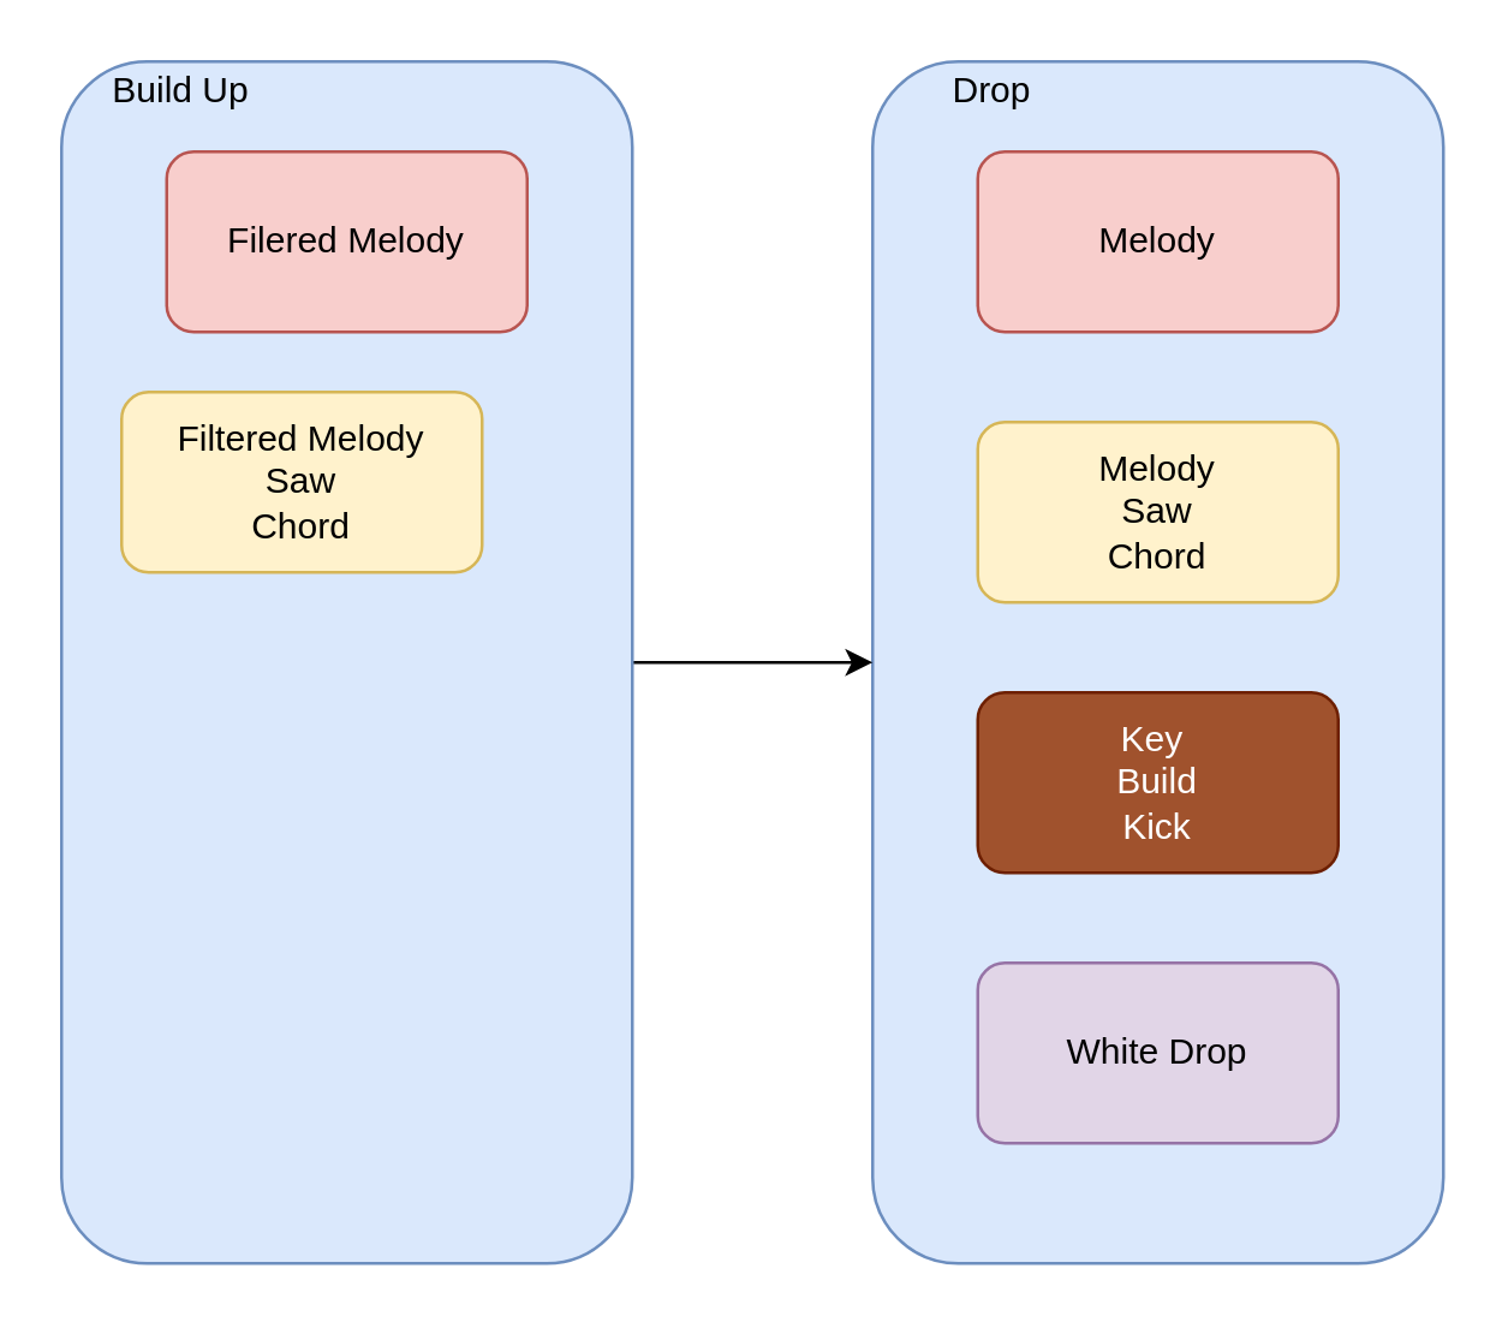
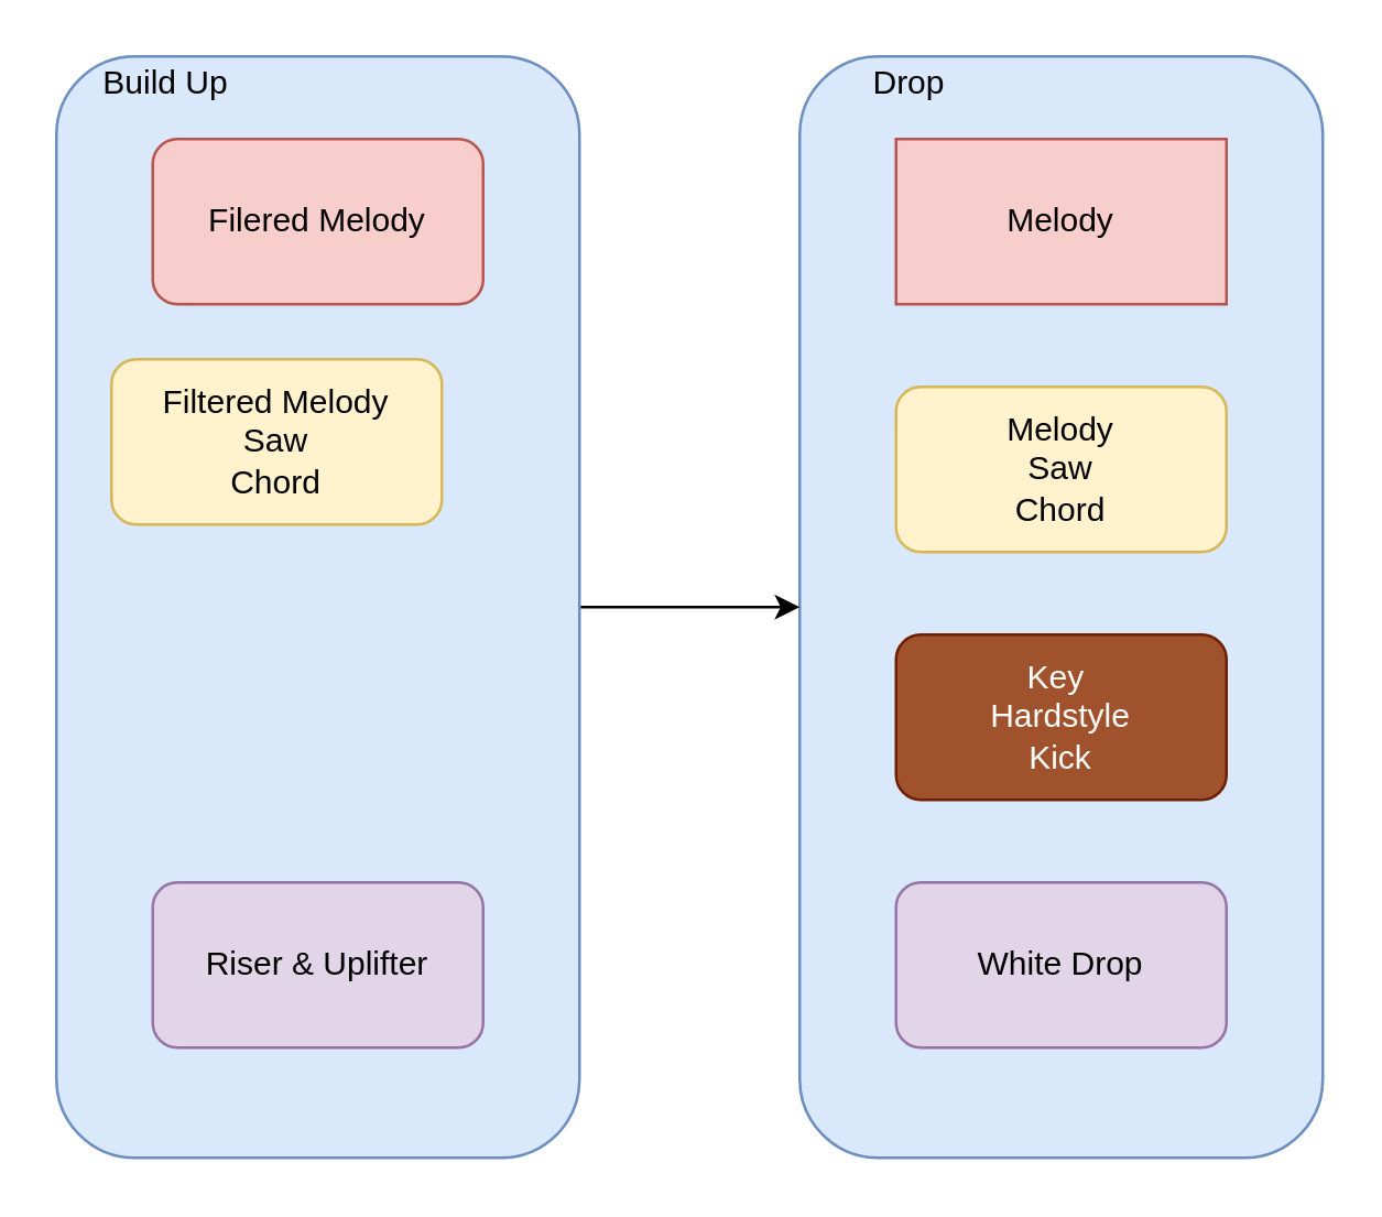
- <mxCell id="3" value="Melody" style="rounded=1;whiteSpace=wrap;html=1;fillColor=#f8cecc;strokeColor=#b85450;" vertex="1" parent="1"><mxGeometry x="325" y="50" width="120" height="60" as="geometry" /></mxCell>
+ <mxCell id="3" value="Melody" style="whiteSpace=wrap;html=1;fillColor=#f8cecc;strokeColor=#b85450;rounded=0;" vertex="1" parent="1"><mxGeometry x="325" y="50" width="120" height="60" as="geometry" /></mxCell>
- <mxCell id="5" value="Key&amp;nbsp;&lt;br&gt;Build&lt;br&gt;Kick" style="rounded=1;whiteSpace=wrap;html=1;fillColor=#a0522d;strokeColor=#6D1F00;fontColor=#ffffff;" vertex="1" parent="1"><mxGeometry x="325" y="230" width="120" height="60" as="geometry" /></mxCell>
+ <mxCell id="5" value="Key&amp;nbsp;&lt;br&gt;Hardstyle&lt;br&gt;Kick" style="rounded=1;whiteSpace=wrap;html=1;fillColor=#a0522d;strokeColor=#6D1F00;fontColor=#ffffff;" vertex="1" parent="1"><mxGeometry x="325" y="230" width="120" height="60" as="geometry" /></mxCell>
+ <mxCell id="12" value="Riser &amp;amp; Uplifter" style="rounded=1;whiteSpace=wrap;html=1;fillColor=#e1d5e7;strokeColor=#9673a6;" vertex="1" parent="1"><mxGeometry x="55" y="320" width="120" height="60" as="geometry" /></mxCell>
